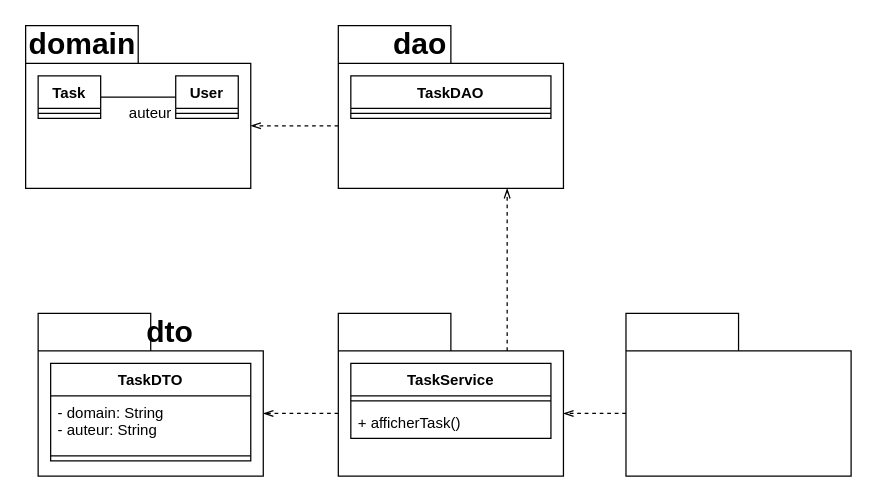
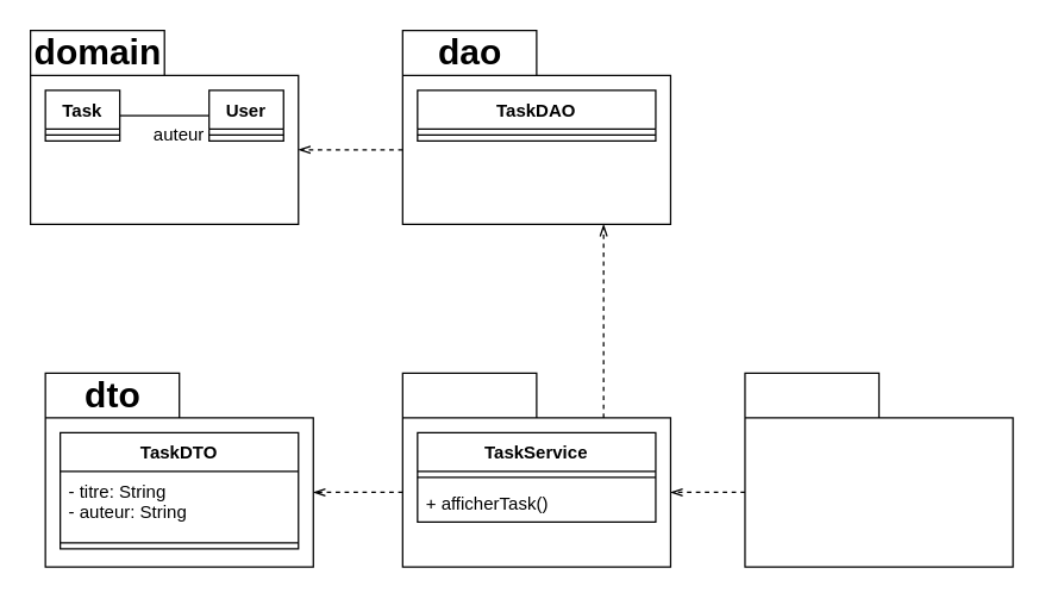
- <mxCell id="6" value="dao" style="text;strokeColor=none;fillColor=none;html=1;fontSize=24;fontStyle=1;verticalAlign=middle;align=center;" parent="1" vertex="1"><mxGeometry x="310" y="25" width="50" height="20" as="geometry" /></mxCell>
+ <mxCell id="6" value="dao" style="text;strokeColor=none;fillColor=none;html=1;fontSize=24;fontStyle=1;verticalAlign=middle;align=center;" parent="1" vertex="1"><mxGeometry x="290" y="25" width="50" height="20" as="geometry" /></mxCell>
- <mxCell id="15" value="dto" style="text;strokeColor=none;fillColor=none;html=1;fontSize=24;fontStyle=1;verticalAlign=middle;align=center;" parent="1" vertex="1"><mxGeometry x="110" y="255" width="50" height="20" as="geometry" /></mxCell>
+ <mxCell id="15" value="dto" style="text;strokeColor=none;fillColor=none;html=1;fontSize=24;fontStyle=1;verticalAlign=middle;align=center;" parent="1" vertex="1"><mxGeometry x="50" y="255" width="50" height="20" as="geometry" /></mxCell>
- <mxCell id="23" value="- domain: String&#10;- auteur: String" style="text;strokeColor=none;fillColor=none;align=left;verticalAlign=top;spacingLeft=4;spacingRight=4;overflow=hidden;rotatable=0;points=[[0,0.5],[1,0.5]];portConstraint=eastwest;" parent="22" vertex="1"><mxGeometry y="26" width="160" height="44" as="geometry" /></mxCell>
+ <mxCell id="23" value="- titre: String&#10;- auteur: String" style="text;strokeColor=none;fillColor=none;align=left;verticalAlign=top;spacingLeft=4;spacingRight=4;overflow=hidden;rotatable=0;points=[[0,0.5],[1,0.5]];portConstraint=eastwest;" parent="22" vertex="1"><mxGeometry y="26" width="160" height="44" as="geometry" /></mxCell>
